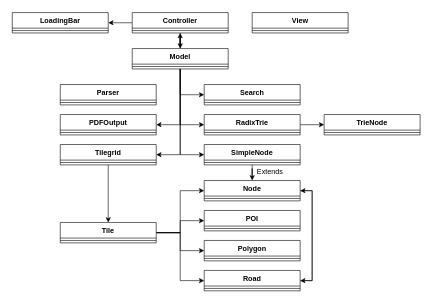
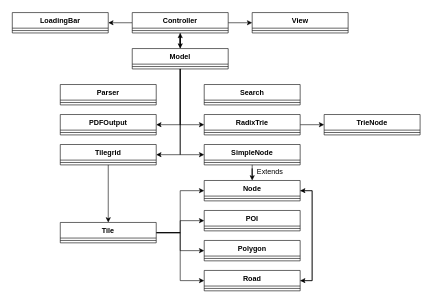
+ <mxCell id="29" style="edgeStyle=orthogonalEdgeStyle;rounded=0;orthogonalLoop=1;jettySize=auto;html=1;entryX=0;entryY=0.5;entryDx=0;entryDy=0;" edge="1" parent="1" source="32" target="34"><mxGeometry relative="1" as="geometry" /></mxCell>
- <mxCell id="36" style="edgeStyle=orthogonalEdgeStyle;rounded=0;orthogonalLoop=1;jettySize=auto;html=1;entryX=0;entryY=0.5;entryDx=0;entryDy=0;" edge="1" parent="1" source="42" target="50"><mxGeometry relative="1" as="geometry" /></mxCell>
